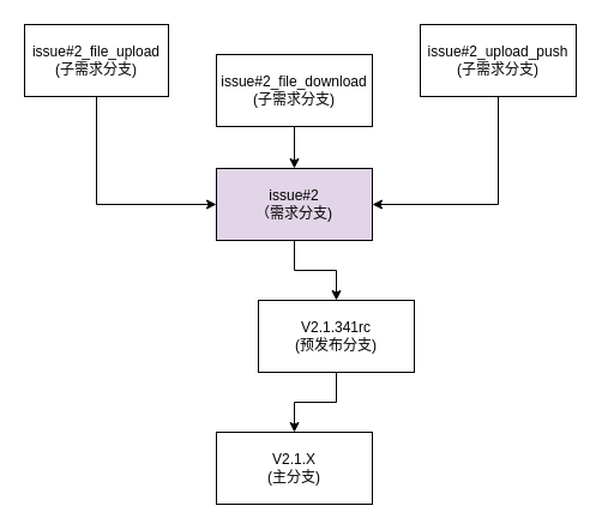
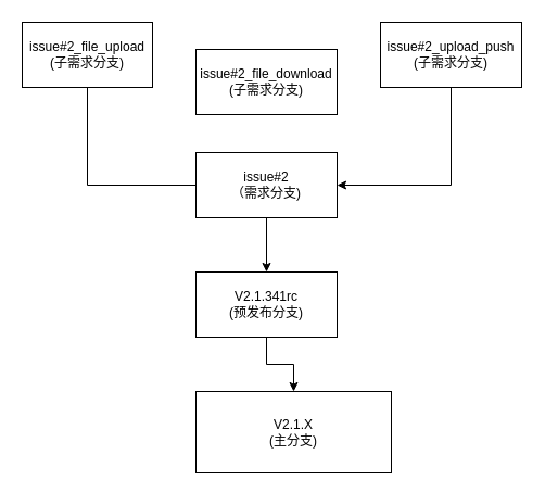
- <mxCell id="4" style="edgeStyle=orthogonalEdgeStyle;rounded=0;orthogonalLoop=1;jettySize=auto;html=1;exitX=0.5;exitY=1;exitDx=0;exitDy=0;entryX=0.5;entryY=0;entryDx=0;entryDy=0;" edge="1" parent="1" source="5" target="9"><mxGeometry relative="1" as="geometry"><mxPoint x="245" y="140" as="targetPoint" /></mxGeometry></mxCell>
- <mxCell id="2" style="edgeStyle=orthogonalEdgeStyle;rounded=0;orthogonalLoop=1;jettySize=auto;html=1;exitX=0.5;exitY=1;exitDx=0;exitDy=0;entryX=0;entryY=0.5;entryDx=0;entryDy=0;" edge="1" parent="1" source="3" target="9"><mxGeometry relative="1" as="geometry" /></mxCell>
+ <mxCell id="2" style="edgeStyle=orthogonalEdgeStyle;rounded=0;orthogonalLoop=1;jettySize=auto;html=1;exitX=0.5;exitY=1;exitDx=0;exitDy=0;entryX=0;entryY=0.5;entryDx=0;entryDy=0;endArrow=none;" edge="1" parent="1" source="3" target="9"><mxGeometry relative="1" as="geometry" /></mxCell>
- <mxCell id="9" value="issue#2&lt;br&gt;（需求分支)" style="rounded=0;whiteSpace=wrap;html=1;fillColor=#e1d5e7;" vertex="1" parent="1"><mxGeometry x="180" y="140" width="130" height="60" as="geometry" /></mxCell>
+ <mxCell id="9" value="issue#2&lt;br&gt;（需求分支)" style="rounded=0;whiteSpace=wrap;html=1;" vertex="1" parent="1"><mxGeometry x="180" y="140" width="130" height="60" as="geometry" /></mxCell>
- <mxCell id="11" value="V2.1.341rc&lt;br&gt;(预发布分支)" style="rounded=0;whiteSpace=wrap;html=1;" vertex="1" parent="1"><mxGeometry x="215" y="250" width="130" height="60" as="geometry" /></mxCell>
+ <mxCell id="11" value="V2.1.341rc&lt;br&gt;(预发布分支)" style="rounded=0;whiteSpace=wrap;html=1;" vertex="1" parent="1"><mxGeometry x="180" y="250" width="130" height="60" as="geometry" /></mxCell>
- <mxCell id="12" value="V2.1.X&lt;br&gt;(主分支)" style="rounded=0;whiteSpace=wrap;html=1;" vertex="1" parent="1"><mxGeometry x="180" y="360" width="130" height="60" as="geometry" /></mxCell>
+ <mxCell id="12" value="V2.1.X&lt;br&gt;(主分支)" style="rounded=0;whiteSpace=wrap;html=1;" vertex="1" parent="1"><mxGeometry x="180" y="360" width="180" height="75" as="geometry" /></mxCell>
